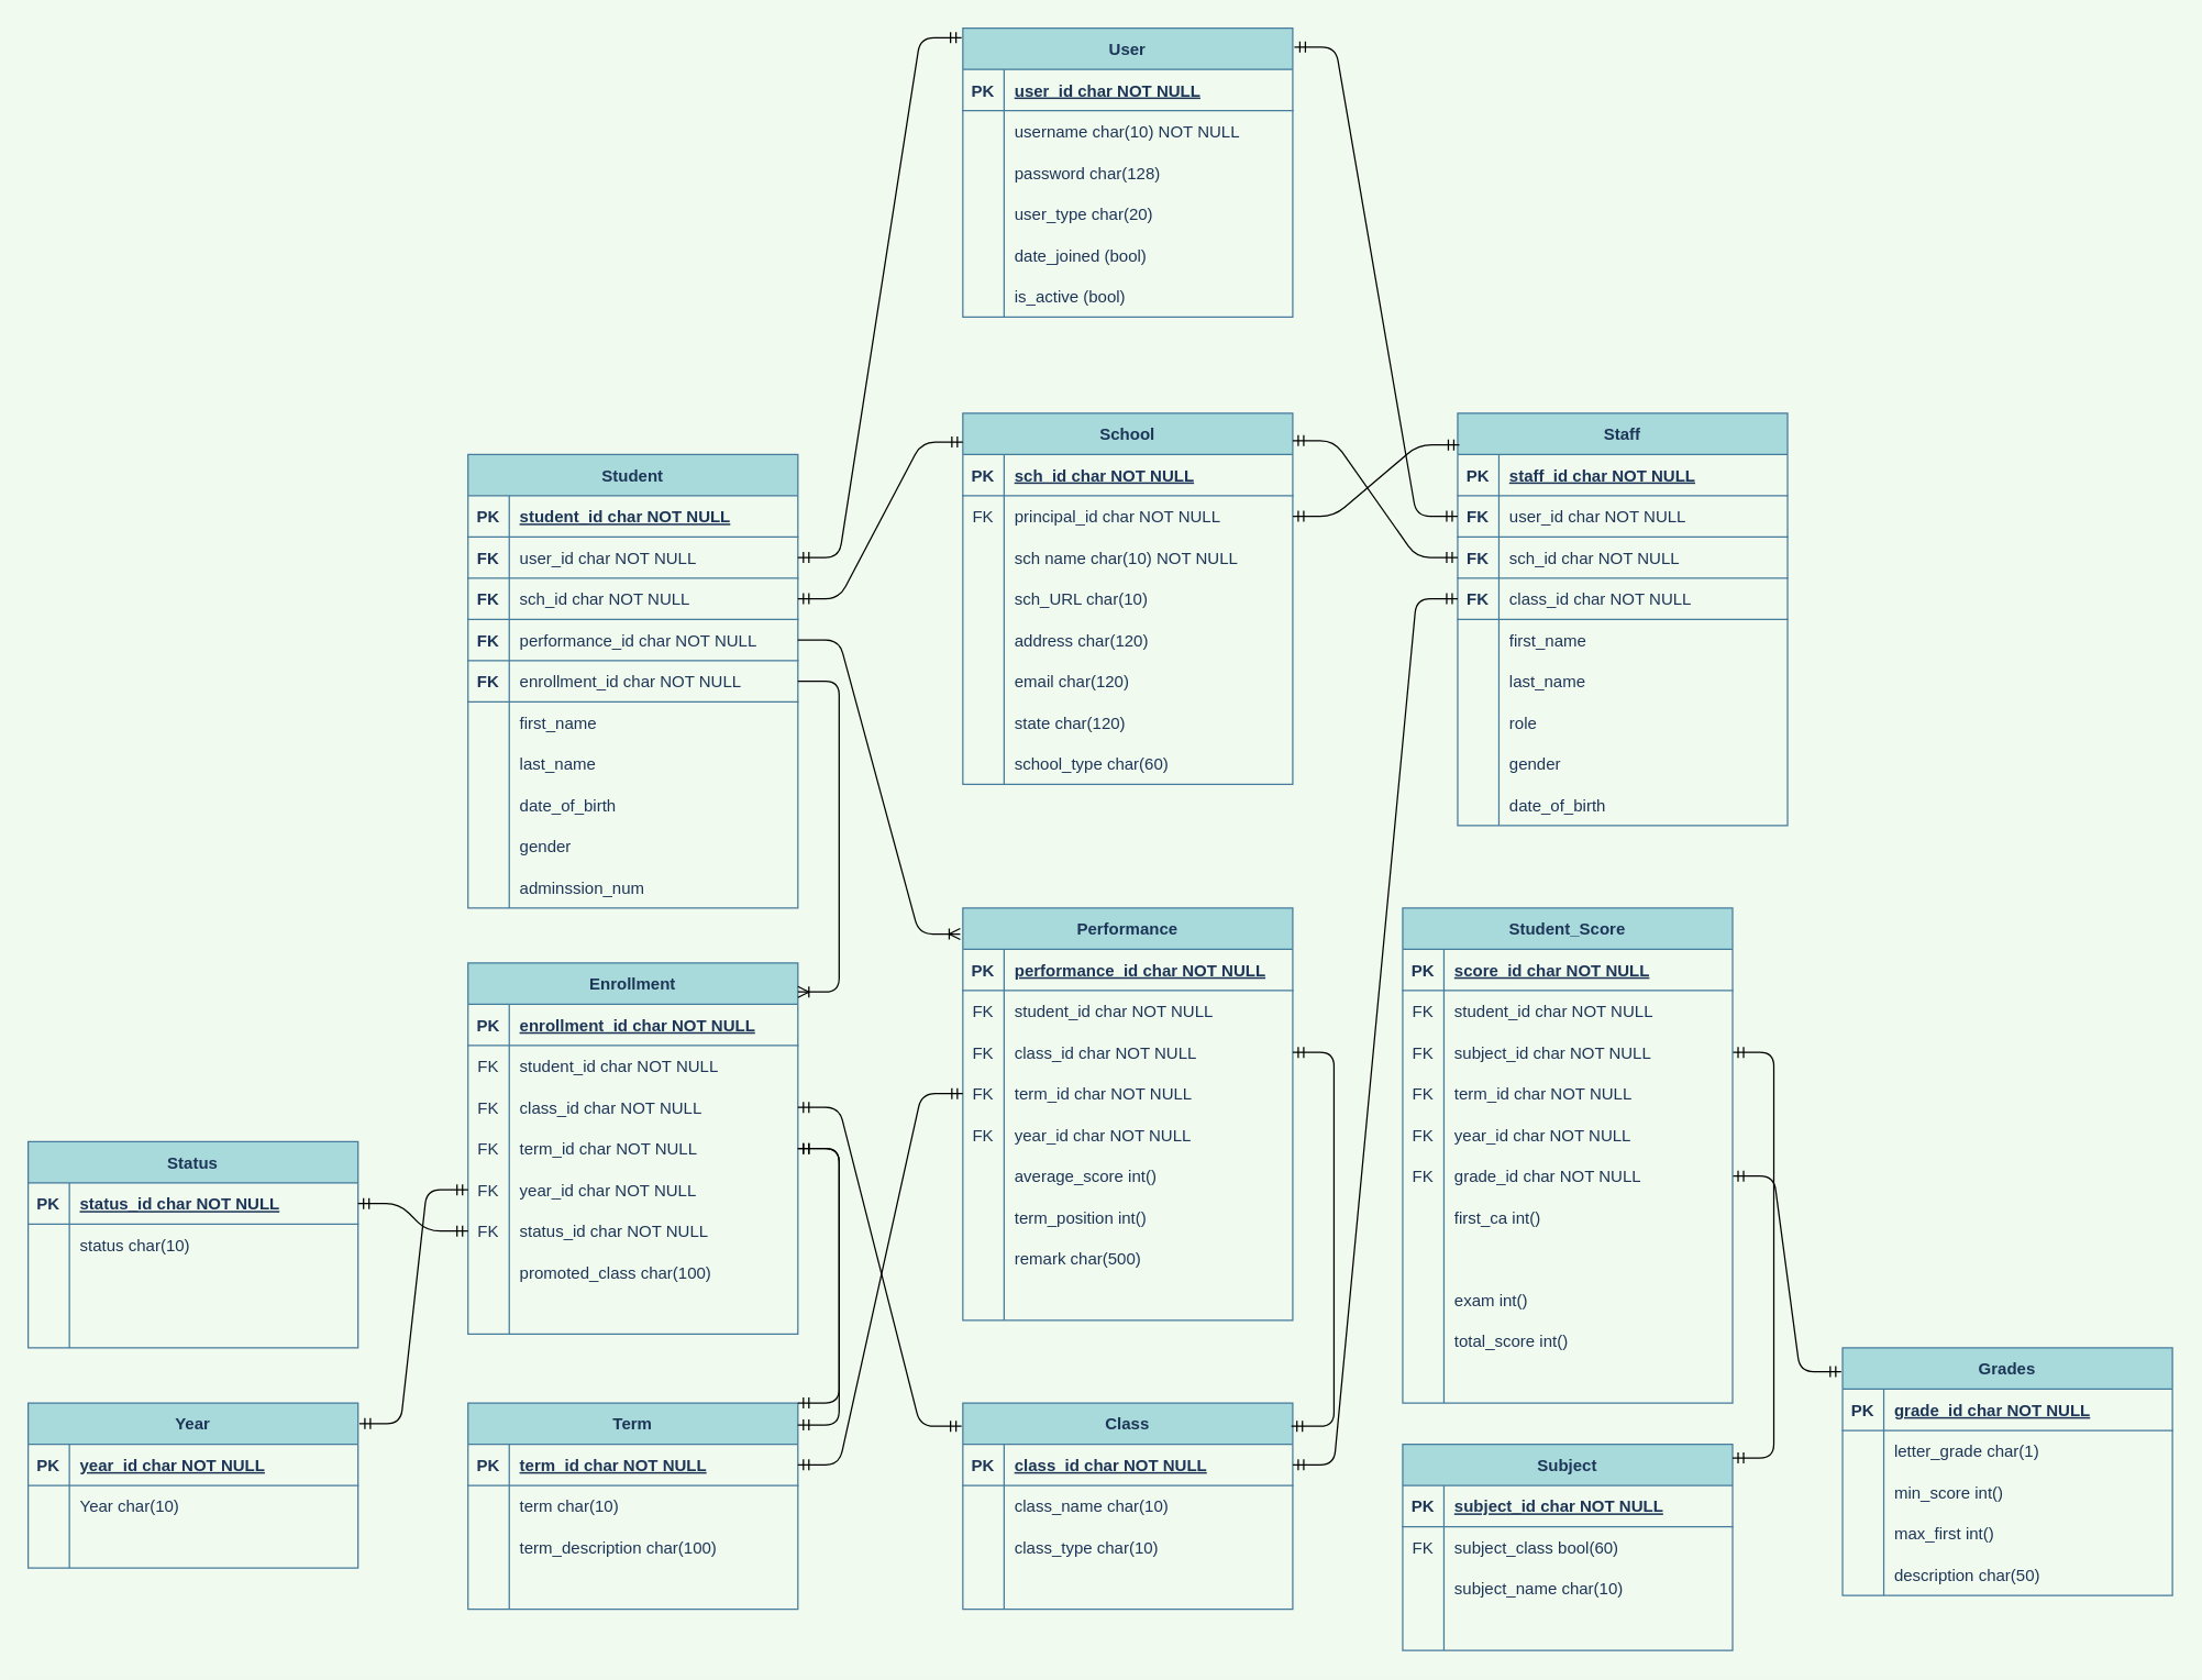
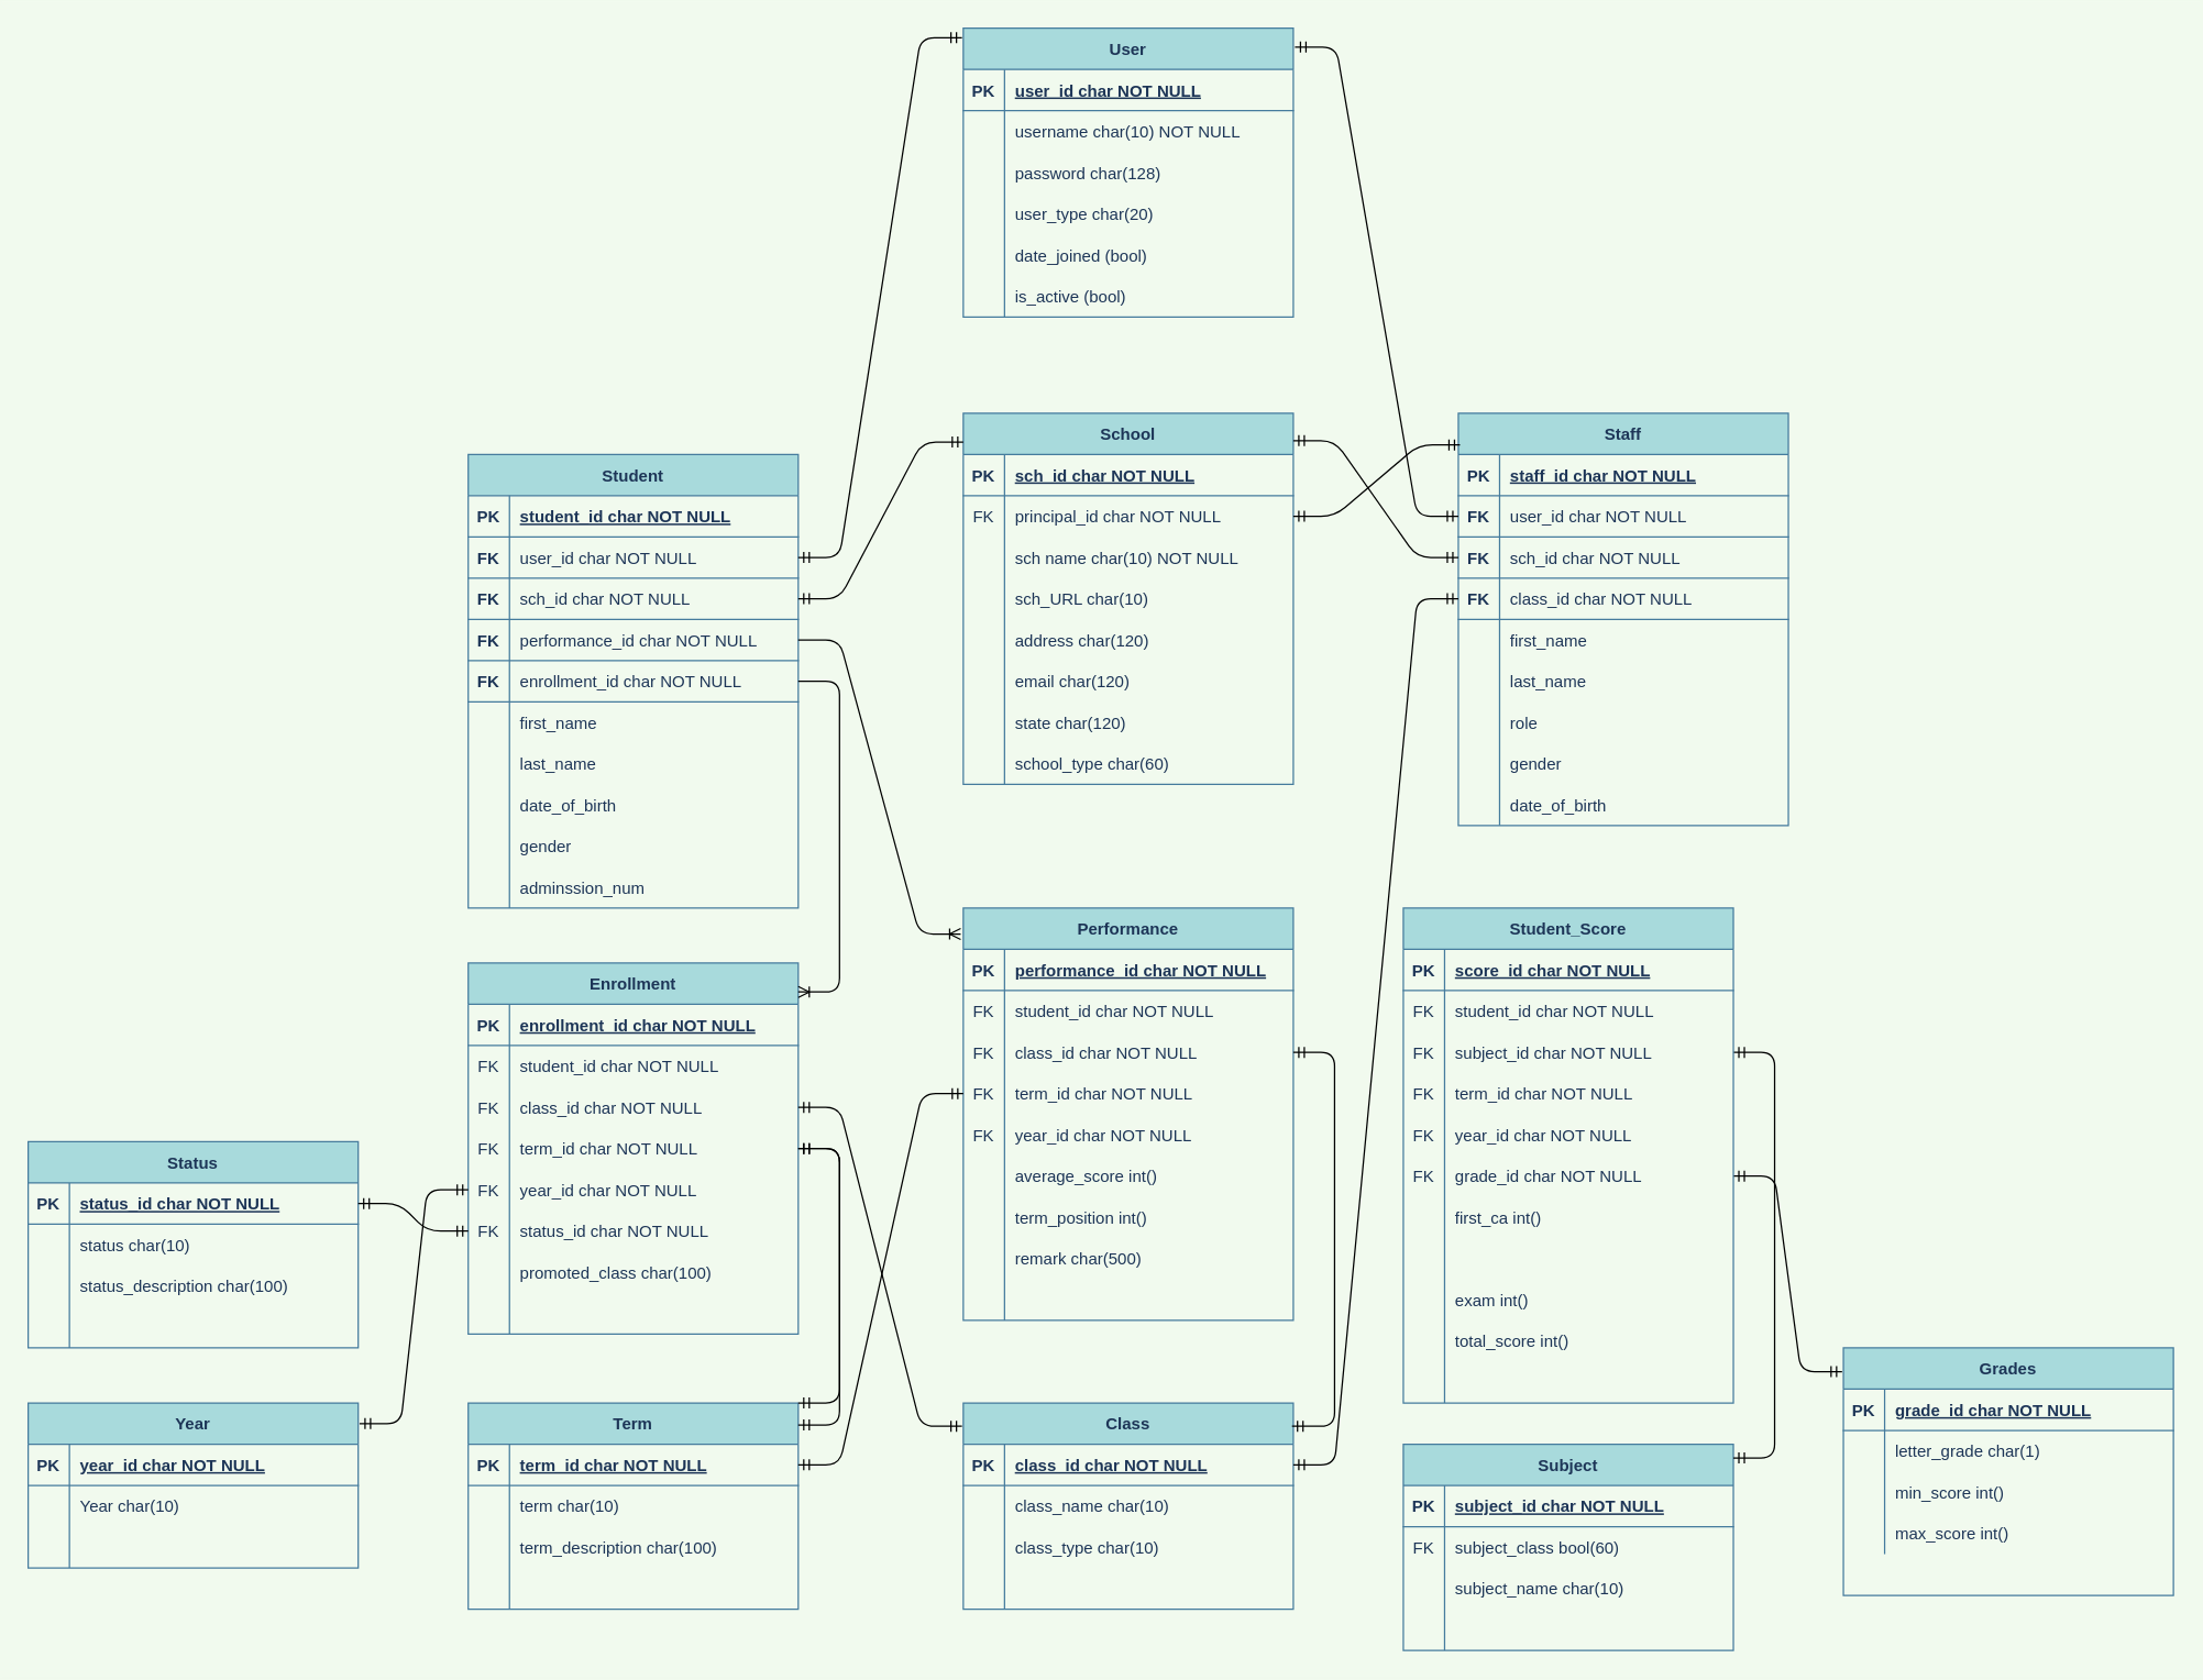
+ <mxCell id="281" value="status_description char(100)" style="shape=partialRectangle;overflow=hidden;connectable=0;fillColor=none;top=0;left=0;bottom=0;right=0;align=left;spacingLeft=6;strokeColor=#457B9D;fontColor=#1D3557;" vertex="1" parent="279"><mxGeometry x="30" width="210" height="30" as="geometry" /></mxCell>
- <mxCell id="194" value="max_first int()" style="shape=partialRectangle;overflow=hidden;connectable=0;fillColor=none;top=0;left=0;bottom=0;right=0;align=left;spacingLeft=6;strokeColor=#457B9D;fontColor=#1D3557;" parent="192" vertex="1"><mxGeometry x="30" width="210" height="30" as="geometry" /></mxCell>
+ <mxCell id="194" value="max_score int()" style="shape=partialRectangle;overflow=hidden;connectable=0;fillColor=none;top=0;left=0;bottom=0;right=0;align=left;spacingLeft=6;strokeColor=#457B9D;fontColor=#1D3557;" parent="192" vertex="1"><mxGeometry x="30" width="210" height="30" as="geometry" /></mxCell>
- <mxCell id="197" value="description char(50)" style="shape=partialRectangle;overflow=hidden;connectable=0;fillColor=none;top=0;left=0;bottom=0;right=0;align=left;spacingLeft=6;strokeColor=#457B9D;fontColor=#1D3557;" parent="195" vertex="1"><mxGeometry x="30" width="210" height="30" as="geometry" /></mxCell>
